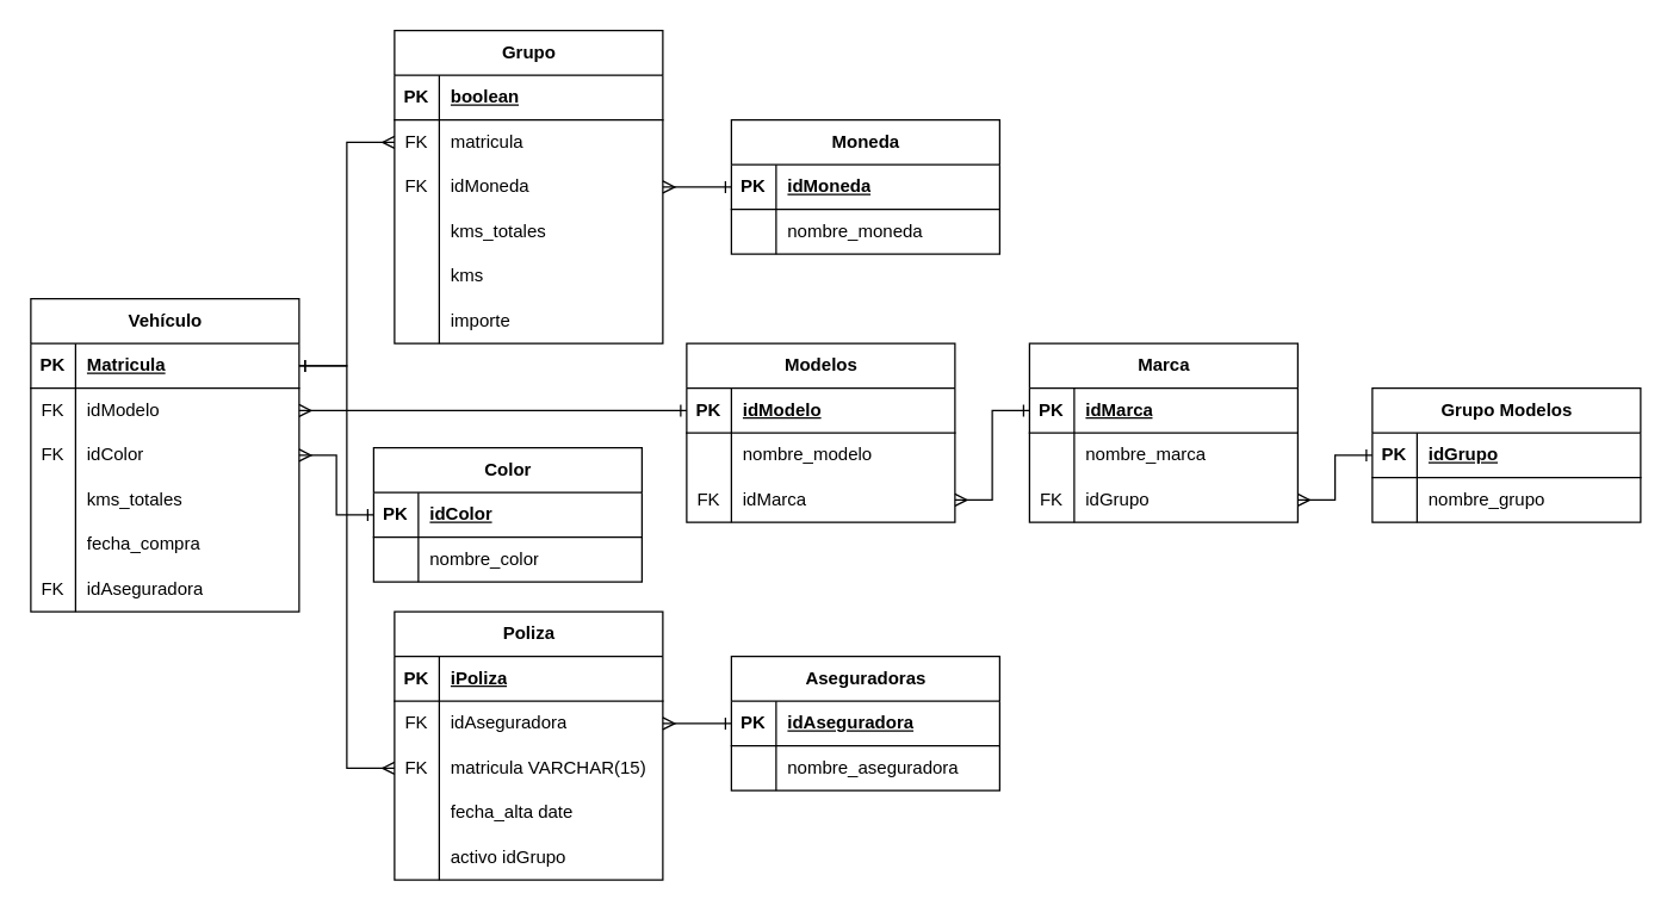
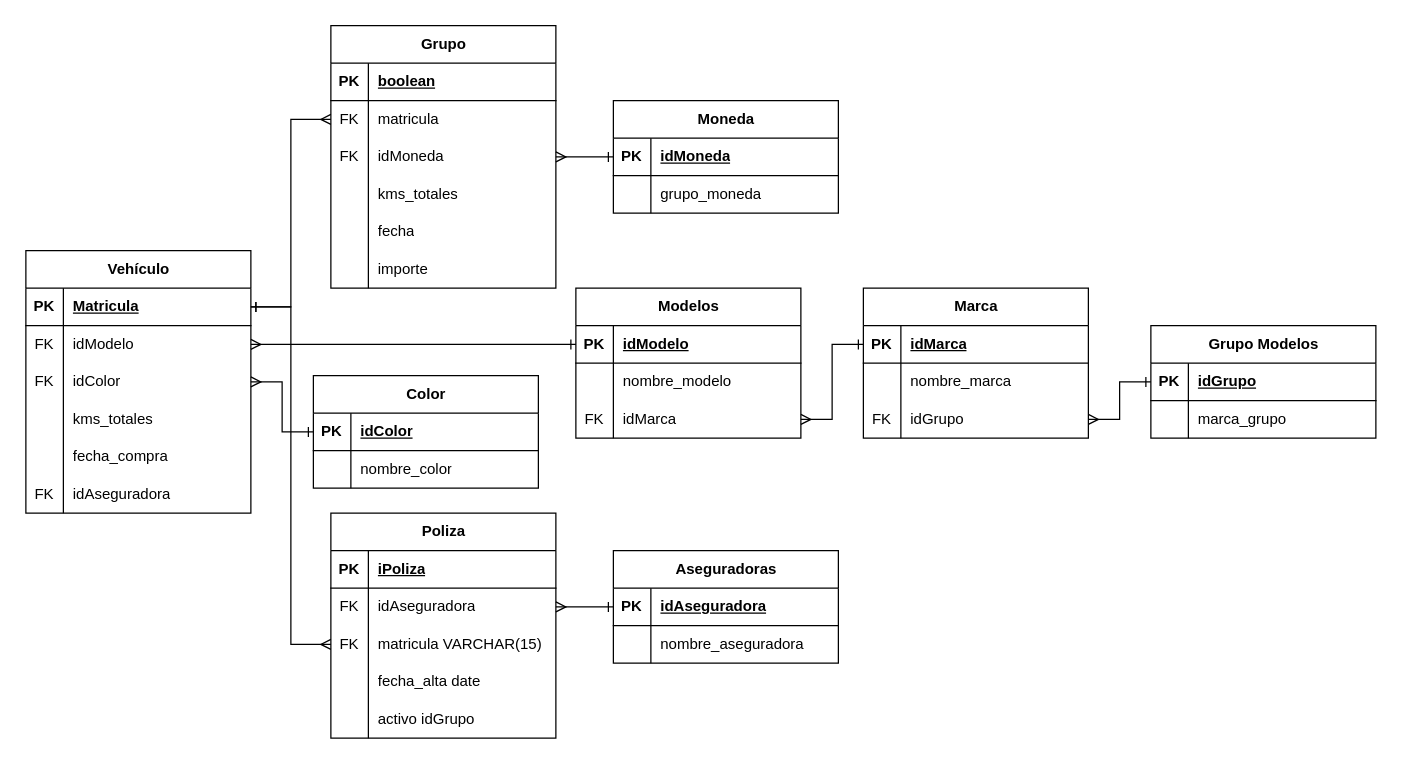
- <mxCell id="27" value="&lt;font style=&quot;vertical-align: inherit;&quot;&gt;&lt;font style=&quot;vertical-align: inherit;&quot;&gt;nombre_moneda&lt;/font&gt;&lt;/font&gt;" style="shape=partialRectangle;connectable=0;fillColor=none;top=0;left=0;bottom=0;right=0;align=left;spacingLeft=6;overflow=hidden;whiteSpace=wrap;html=1;" vertex="1" parent="25"><mxGeometry x="30" width="150" height="30" as="geometry"><mxRectangle width="150" height="30" as="alternateBounds" /></mxGeometry></mxCell>
+ <mxCell id="27" value="&lt;font style=&quot;vertical-align: inherit;&quot;&gt;&lt;font style=&quot;vertical-align: inherit;&quot;&gt;grupo_moneda&lt;/font&gt;&lt;/font&gt;" style="shape=partialRectangle;connectable=0;fillColor=none;top=0;left=0;bottom=0;right=0;align=left;spacingLeft=6;overflow=hidden;whiteSpace=wrap;html=1;" vertex="1" parent="25"><mxGeometry x="30" width="150" height="30" as="geometry"><mxRectangle width="150" height="30" as="alternateBounds" /></mxGeometry></mxCell>
- <mxCell id="100" value="kms" style="shape=partialRectangle;connectable=0;fillColor=none;top=0;left=0;bottom=0;right=0;align=left;spacingLeft=6;overflow=hidden;whiteSpace=wrap;html=1;" vertex="1" parent="98"><mxGeometry x="30" width="150" height="30" as="geometry"><mxRectangle width="150" height="30" as="alternateBounds" /></mxGeometry></mxCell>
+ <mxCell id="100" value="fecha" style="shape=partialRectangle;connectable=0;fillColor=none;top=0;left=0;bottom=0;right=0;align=left;spacingLeft=6;overflow=hidden;whiteSpace=wrap;html=1;" vertex="1" parent="98"><mxGeometry x="30" width="150" height="30" as="geometry"><mxRectangle width="150" height="30" as="alternateBounds" /></mxGeometry></mxCell>
- <mxCell id="84" value="&lt;font style=&quot;vertical-align: inherit;&quot;&gt;&lt;font style=&quot;vertical-align: inherit;&quot;&gt;nombre_grupo&lt;/font&gt;&lt;/font&gt;" style="shape=partialRectangle;connectable=0;fillColor=none;top=0;left=0;bottom=0;right=0;align=left;spacingLeft=6;overflow=hidden;whiteSpace=wrap;html=1;" vertex="1" parent="82"><mxGeometry x="30" width="150" height="30" as="geometry"><mxRectangle width="150" height="30" as="alternateBounds" /></mxGeometry></mxCell>
+ <mxCell id="84" value="&lt;font style=&quot;vertical-align: inherit;&quot;&gt;&lt;font style=&quot;vertical-align: inherit;&quot;&gt;marca_grupo&lt;/font&gt;&lt;/font&gt;" style="shape=partialRectangle;connectable=0;fillColor=none;top=0;left=0;bottom=0;right=0;align=left;spacingLeft=6;overflow=hidden;whiteSpace=wrap;html=1;" vertex="1" parent="82"><mxGeometry x="30" width="150" height="30" as="geometry"><mxRectangle width="150" height="30" as="alternateBounds" /></mxGeometry></mxCell>
